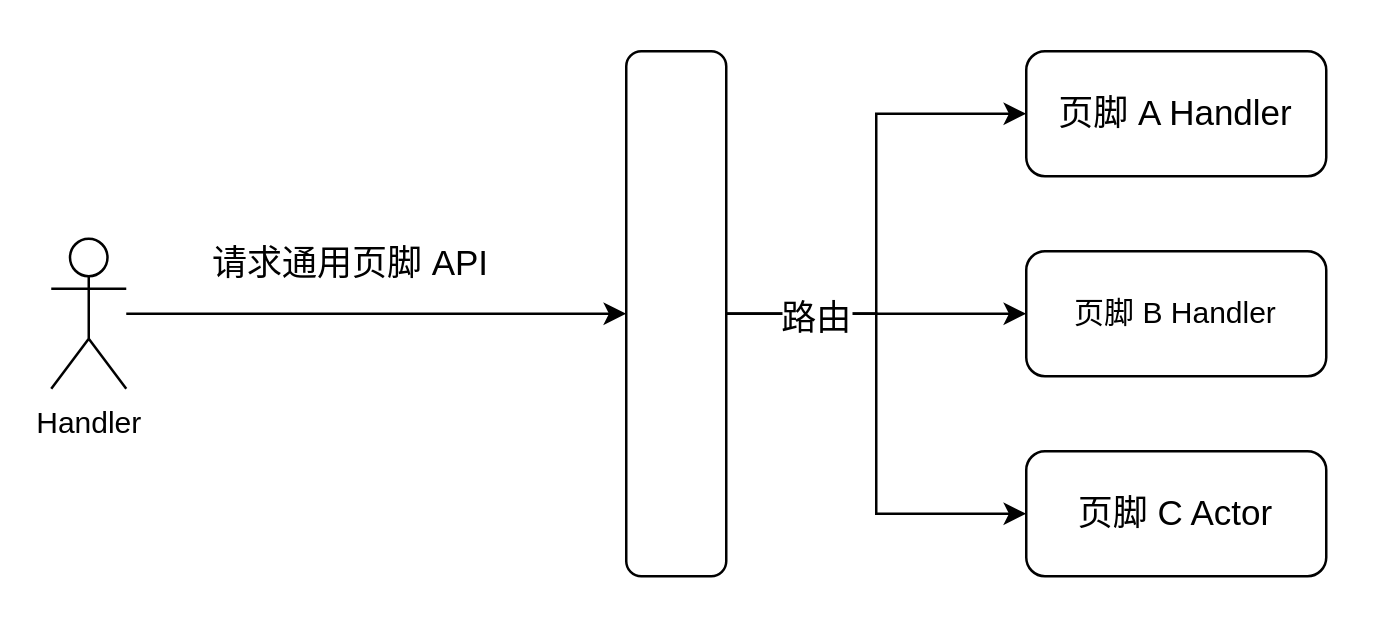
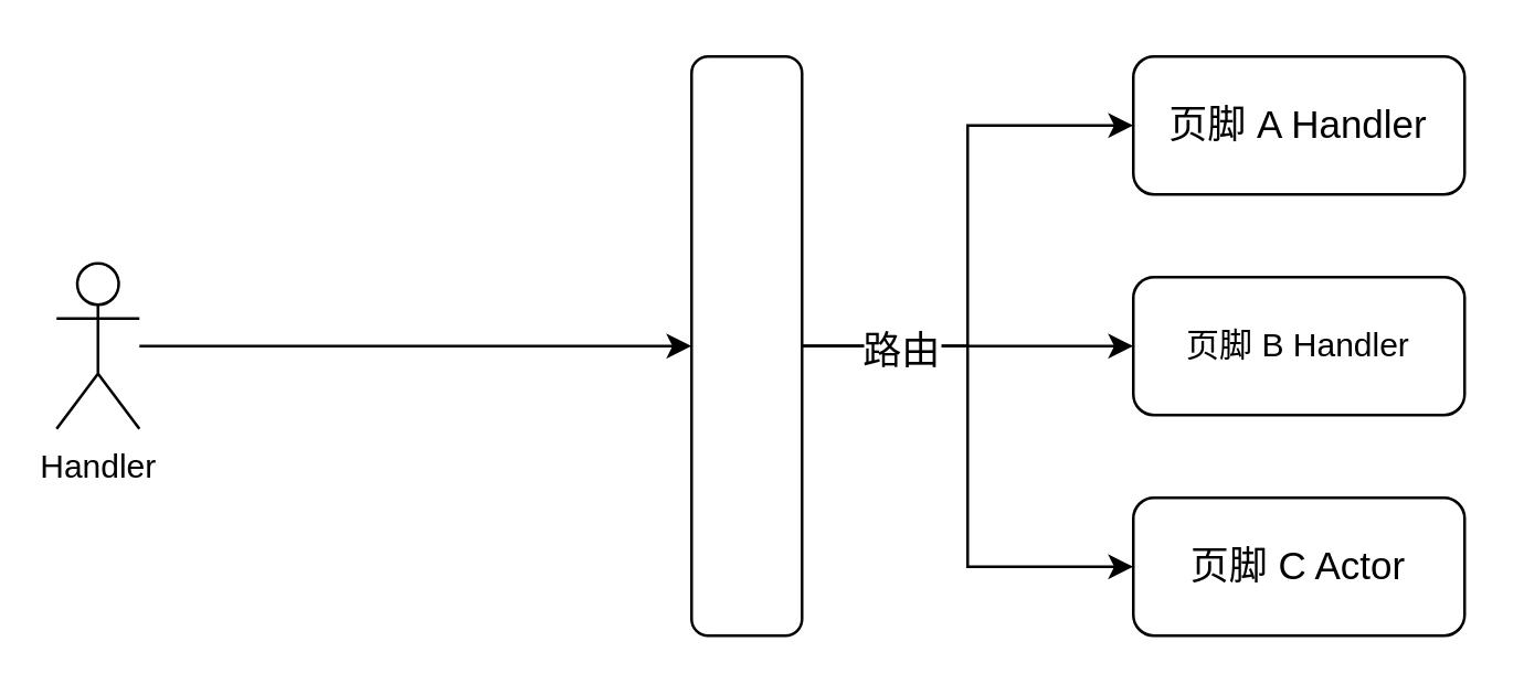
- <mxCell id="9" value="&lt;font style=&quot;font-size: 14px;&quot;&gt;请求通用页脚 API&lt;/font&gt;" style="text;html=1;strokeColor=none;fillColor=none;align=center;verticalAlign=middle;whiteSpace=wrap;rounded=0;" vertex="1" parent="1"><mxGeometry x="80" y="90" width="120" height="30" as="geometry" /></mxCell>
